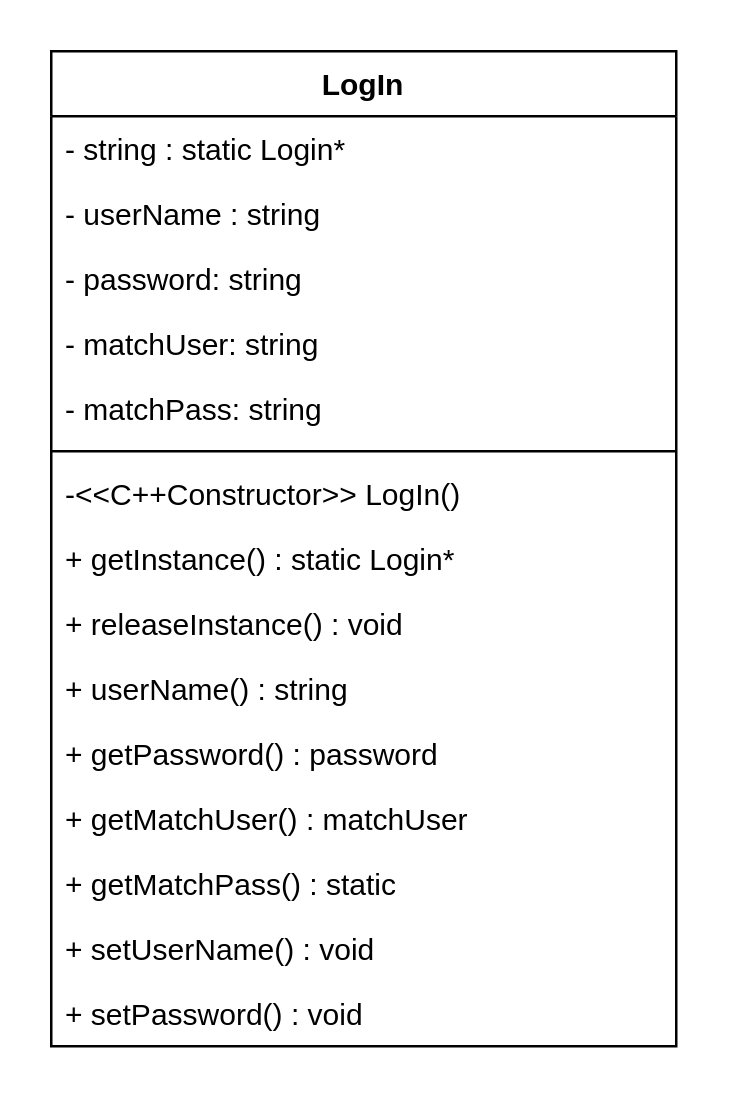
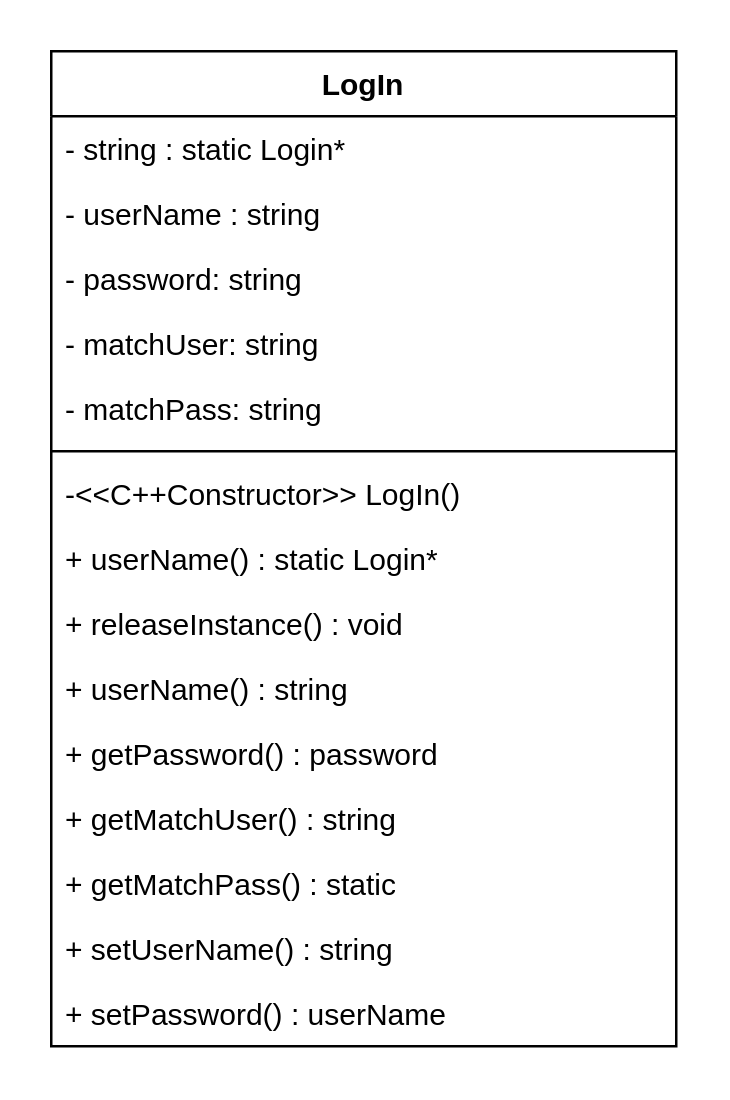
- <mxCell id="10" value="+ getInstance() : static Login*" style="text;strokeColor=none;fillColor=none;align=left;verticalAlign=top;spacingLeft=4;spacingRight=4;overflow=hidden;rotatable=0;points=[[0,0.5],[1,0.5]];portConstraint=eastwest;whiteSpace=wrap;html=1;" vertex="1" parent="2"><mxGeometry y="190" width="250" height="26" as="geometry" /></mxCell>
+ <mxCell id="10" value="+ userName() : static Login*" style="text;strokeColor=none;fillColor=none;align=left;verticalAlign=top;spacingLeft=4;spacingRight=4;overflow=hidden;rotatable=0;points=[[0,0.5],[1,0.5]];portConstraint=eastwest;whiteSpace=wrap;html=1;" vertex="1" parent="2"><mxGeometry y="190" width="250" height="26" as="geometry" /></mxCell>
- <mxCell id="14" value="+ getMatchUser() : matchUser" style="text;strokeColor=none;fillColor=none;align=left;verticalAlign=top;spacingLeft=4;spacingRight=4;overflow=hidden;rotatable=0;points=[[0,0.5],[1,0.5]];portConstraint=eastwest;whiteSpace=wrap;html=1;" vertex="1" parent="2"><mxGeometry y="294" width="250" height="26" as="geometry" /></mxCell>
+ <mxCell id="14" value="+ getMatchUser() : string" style="text;strokeColor=none;fillColor=none;align=left;verticalAlign=top;spacingLeft=4;spacingRight=4;overflow=hidden;rotatable=0;points=[[0,0.5],[1,0.5]];portConstraint=eastwest;whiteSpace=wrap;html=1;" vertex="1" parent="2"><mxGeometry y="294" width="250" height="26" as="geometry" /></mxCell>
- <mxCell id="16" value="+ setUserName() : void" style="text;strokeColor=none;fillColor=none;align=left;verticalAlign=top;spacingLeft=4;spacingRight=4;overflow=hidden;rotatable=0;points=[[0,0.5],[1,0.5]];portConstraint=eastwest;whiteSpace=wrap;html=1;" vertex="1" parent="2"><mxGeometry y="346" width="250" height="26" as="geometry" /></mxCell>
+ <mxCell id="16" value="+ setUserName() : string" style="text;strokeColor=none;fillColor=none;align=left;verticalAlign=top;spacingLeft=4;spacingRight=4;overflow=hidden;rotatable=0;points=[[0,0.5],[1,0.5]];portConstraint=eastwest;whiteSpace=wrap;html=1;" vertex="1" parent="2"><mxGeometry y="346" width="250" height="26" as="geometry" /></mxCell>
- <mxCell id="17" value="+ setPassword() : void" style="text;strokeColor=none;fillColor=none;align=left;verticalAlign=top;spacingLeft=4;spacingRight=4;overflow=hidden;rotatable=0;points=[[0,0.5],[1,0.5]];portConstraint=eastwest;whiteSpace=wrap;html=1;" vertex="1" parent="2"><mxGeometry y="372" width="250" height="26" as="geometry" /></mxCell>
+ <mxCell id="17" value="+ setPassword() : userName" style="text;strokeColor=none;fillColor=none;align=left;verticalAlign=top;spacingLeft=4;spacingRight=4;overflow=hidden;rotatable=0;points=[[0,0.5],[1,0.5]];portConstraint=eastwest;whiteSpace=wrap;html=1;" vertex="1" parent="2"><mxGeometry y="372" width="250" height="26" as="geometry" /></mxCell>
